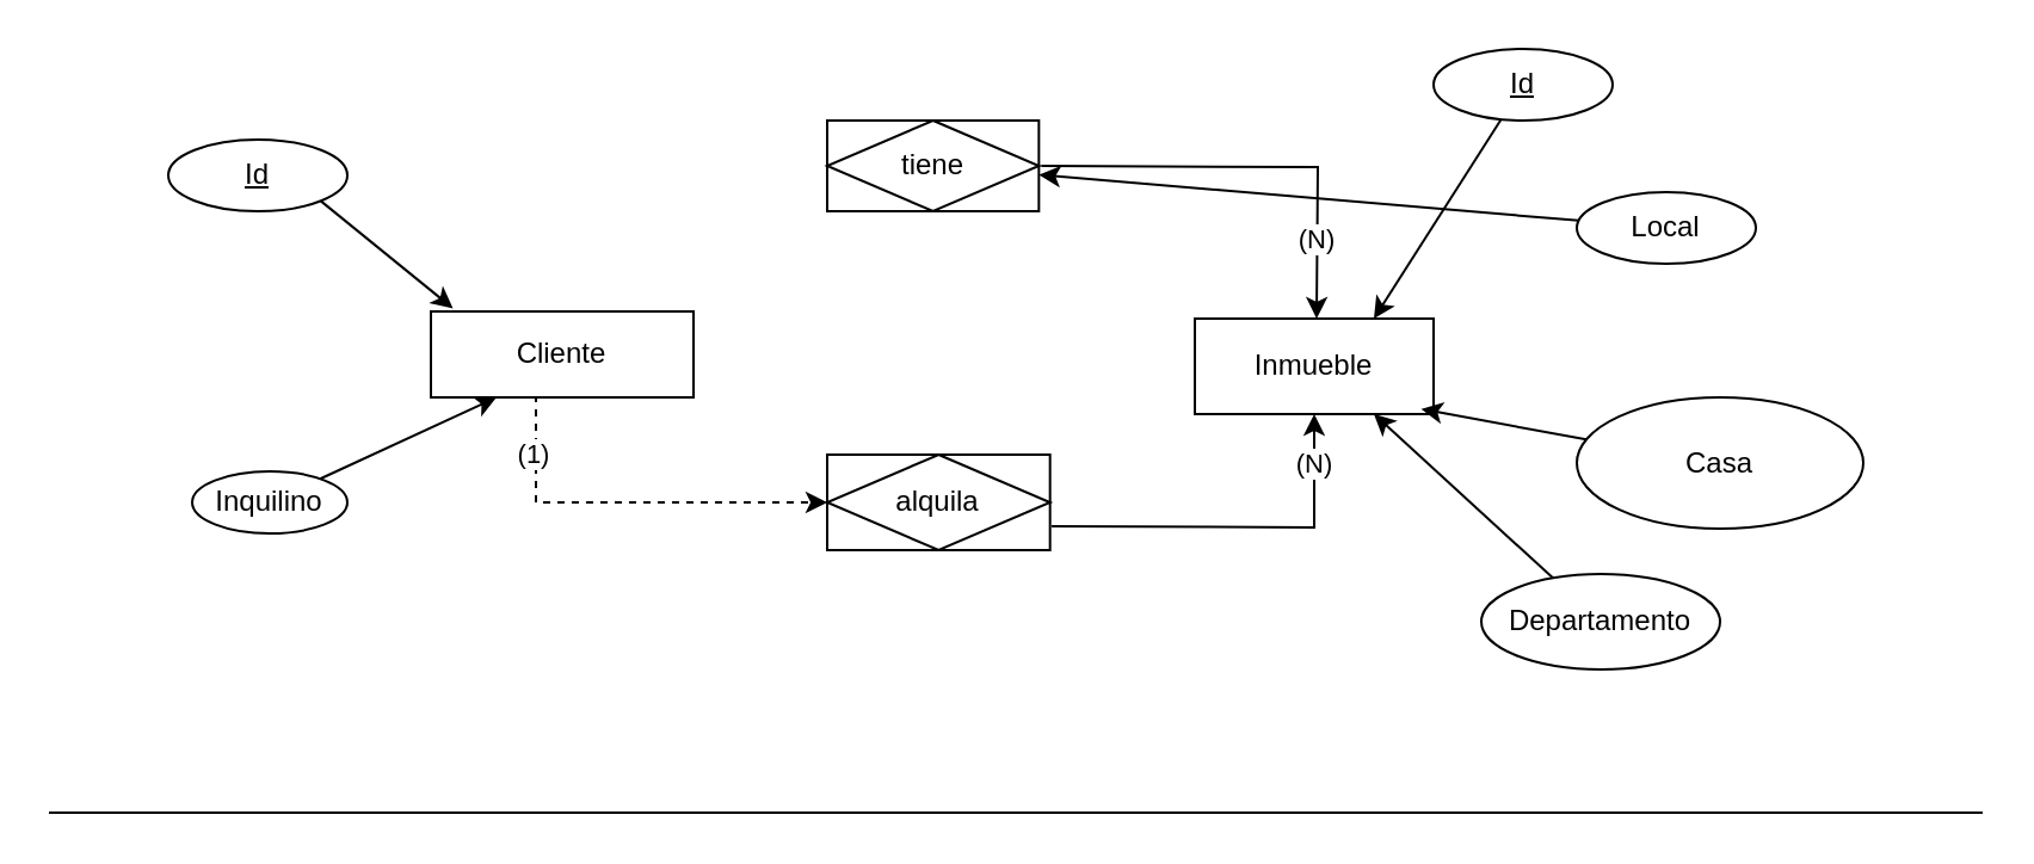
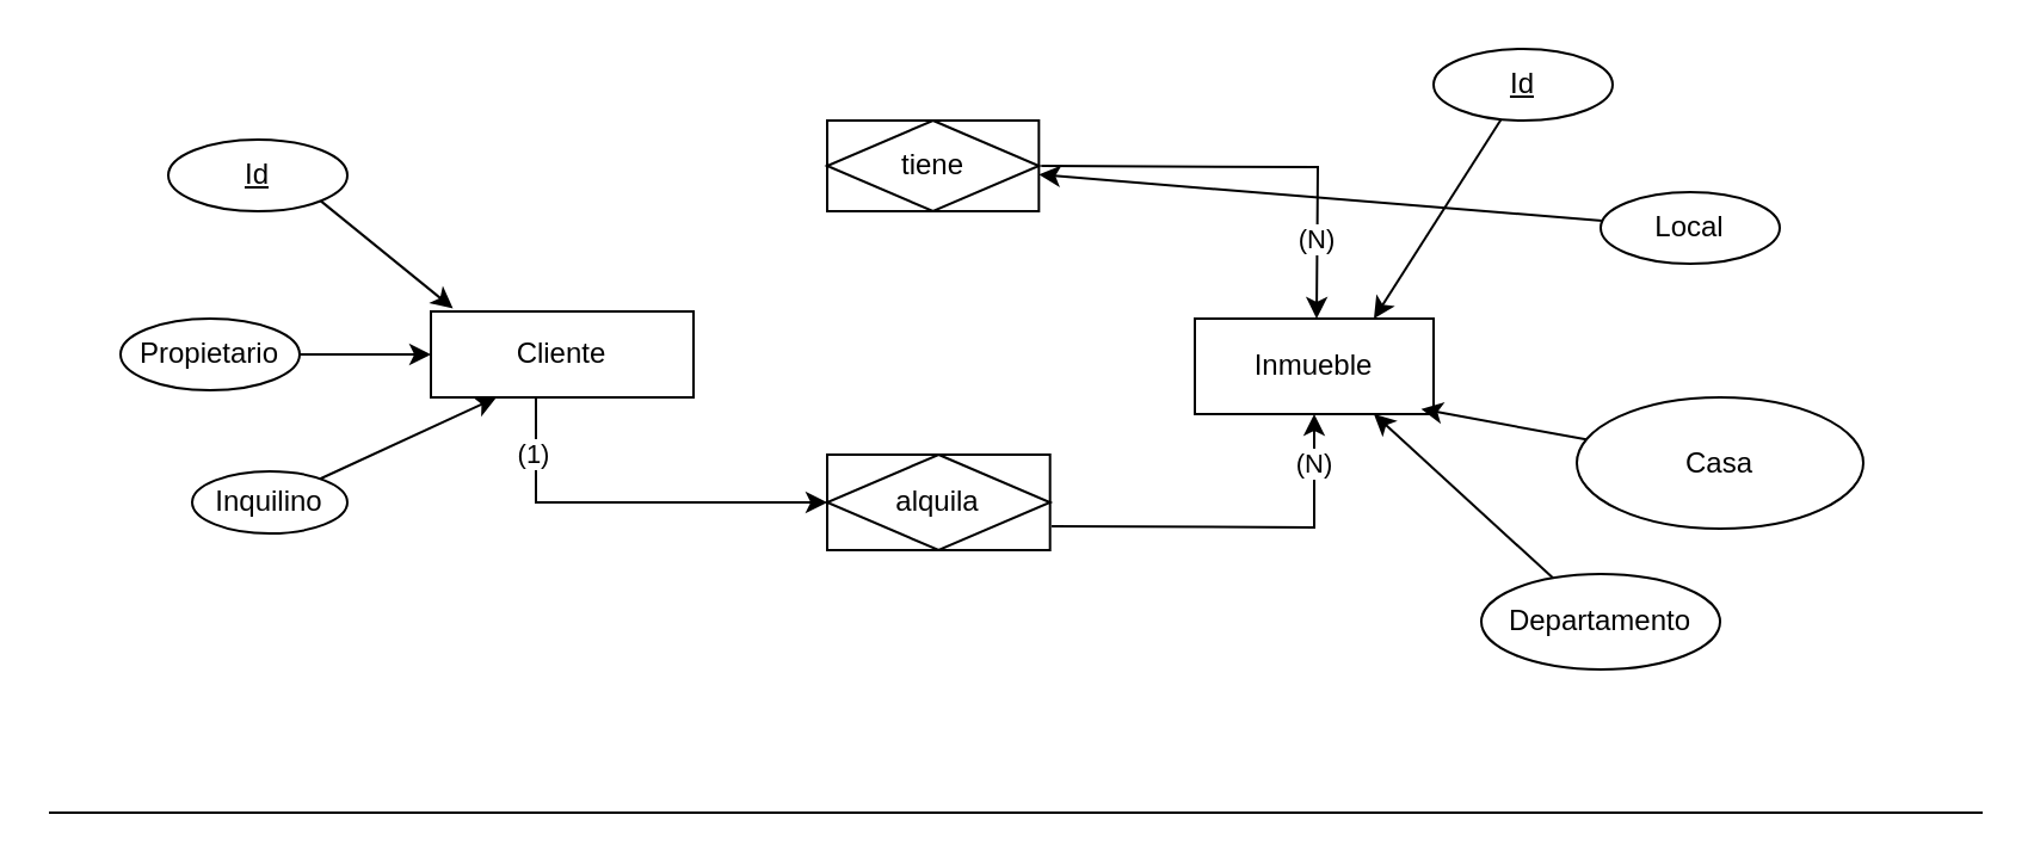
- <mxCell id="16" value="Local" style="ellipse;whiteSpace=wrap;html=1;align=center;" parent="1" vertex="1"><mxGeometry x="660" y="80" width="75" height="30" as="geometry" /></mxCell>
+ <mxCell id="16" value="Local" style="ellipse;whiteSpace=wrap;html=1;align=center;" parent="1" vertex="1"><mxGeometry x="670" y="80" width="75" height="30" as="geometry" /></mxCell>
+ <mxCell id="18" value="Propietario" style="ellipse;whiteSpace=wrap;html=1;align=center;" parent="1" vertex="1"><mxGeometry x="50" y="133" width="75" height="30" as="geometry" /></mxCell>
+ <mxCell id="17" style="rounded=0;orthogonalLoop=1;jettySize=auto;html=1;entryX=0;entryY=0.5;entryDx=0;entryDy=0;" parent="1" source="18" target="4" edge="1"><mxGeometry relative="1" as="geometry" /></mxCell>
- <mxCell id="2" style="edgeStyle=orthogonalEdgeStyle;rounded=0;orthogonalLoop=1;jettySize=auto;html=1;entryX=0;entryY=0.5;entryDx=0;entryDy=0;exitX=0.4;exitY=0.972;exitDx=0;exitDy=0;exitPerimeter=0;dashed=1;" parent="1" source="4" target="11" edge="1"><mxGeometry relative="1" as="geometry"><mxPoint x="210" y="170" as="sourcePoint" /></mxGeometry></mxCell>
+ <mxCell id="2" style="edgeStyle=orthogonalEdgeStyle;rounded=0;orthogonalLoop=1;jettySize=auto;html=1;entryX=0;entryY=0.5;entryDx=0;entryDy=0;exitX=0.4;exitY=0.972;exitDx=0;exitDy=0;exitPerimeter=0;" parent="1" source="4" target="11" edge="1"><mxGeometry relative="1" as="geometry"><mxPoint x="210" y="170" as="sourcePoint" /></mxGeometry></mxCell>
